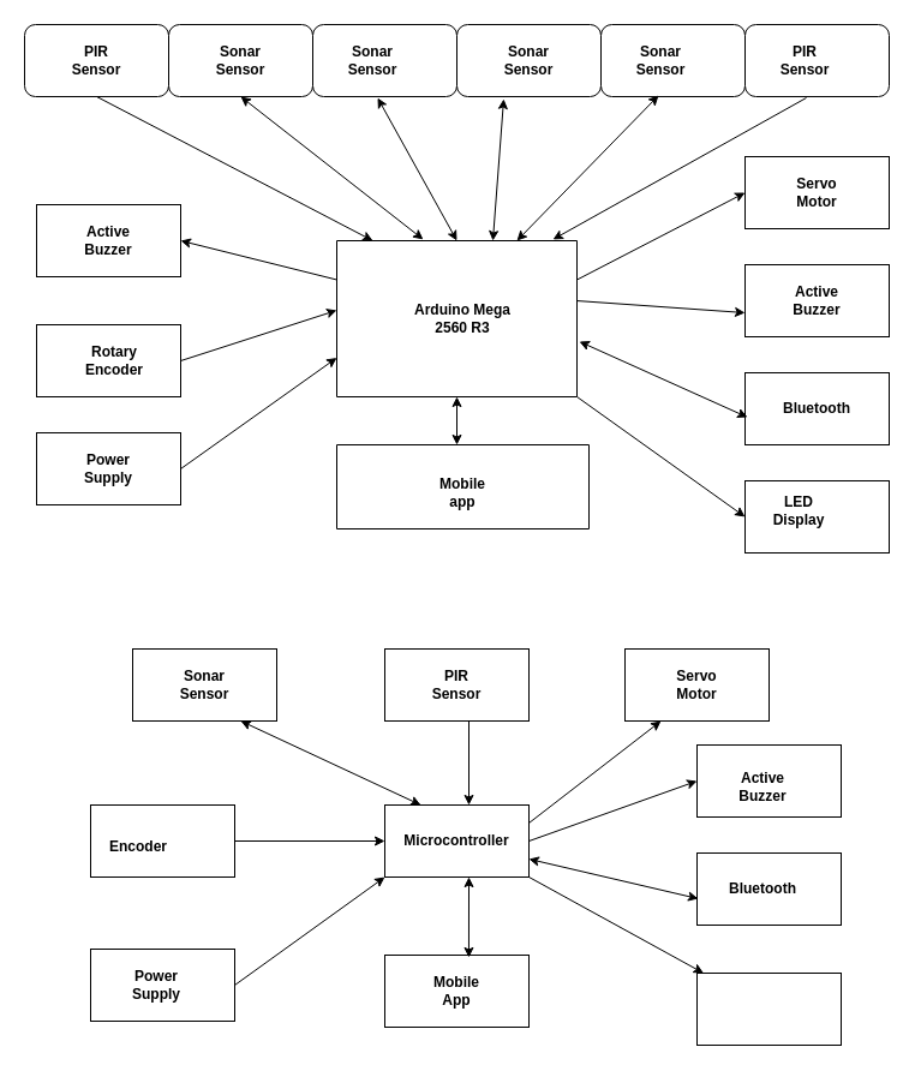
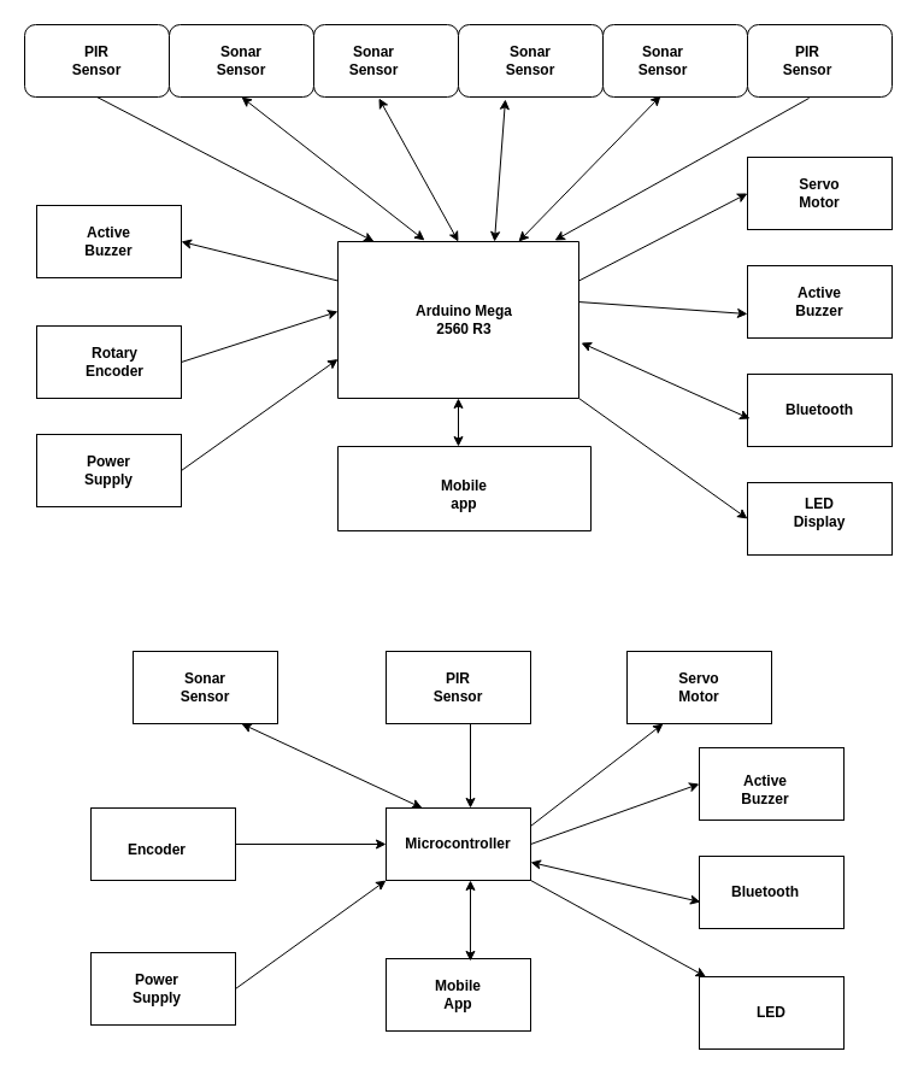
- <mxCell id="31" value="&lt;b&gt;LED Display&lt;/b&gt;" style="text;html=1;strokeColor=none;fillColor=none;align=center;verticalAlign=middle;whiteSpace=wrap;rounded=0;" parent="1" vertex="1"><mxGeometry x="650" y="405" width="30" height="40" as="geometry" /></mxCell>
+ <mxCell id="31" value="&lt;b&gt;LED Display&lt;/b&gt;" style="text;html=1;strokeColor=none;fillColor=none;align=center;verticalAlign=middle;whiteSpace=wrap;rounded=0;" parent="1" vertex="1"><mxGeometry x="665" y="405" width="30" height="40" as="geometry" /></mxCell>
- <mxCell id="60" value="&lt;b&gt;Encoder&lt;/b&gt;" style="text;html=1;strokeColor=none;fillColor=none;align=center;verticalAlign=middle;whiteSpace=wrap;rounded=0;" parent="1" vertex="1"><mxGeometry x="85" y="690" width="60" height="30" as="geometry" /></mxCell>
+ <mxCell id="60" value="&lt;b&gt;Encoder&lt;/b&gt;" style="text;html=1;strokeColor=none;fillColor=none;align=center;verticalAlign=middle;whiteSpace=wrap;rounded=0;" parent="1" vertex="1"><mxGeometry x="100" y="690" width="60" height="30" as="geometry" /></mxCell>
+ <mxCell id="63" value="&lt;b&gt;LED&lt;/b&gt;" style="text;html=1;strokeColor=none;fillColor=none;align=center;verticalAlign=middle;whiteSpace=wrap;rounded=0;" parent="1" vertex="1"><mxGeometry x="610" y="825" width="60" height="30" as="geometry" /></mxCell>
